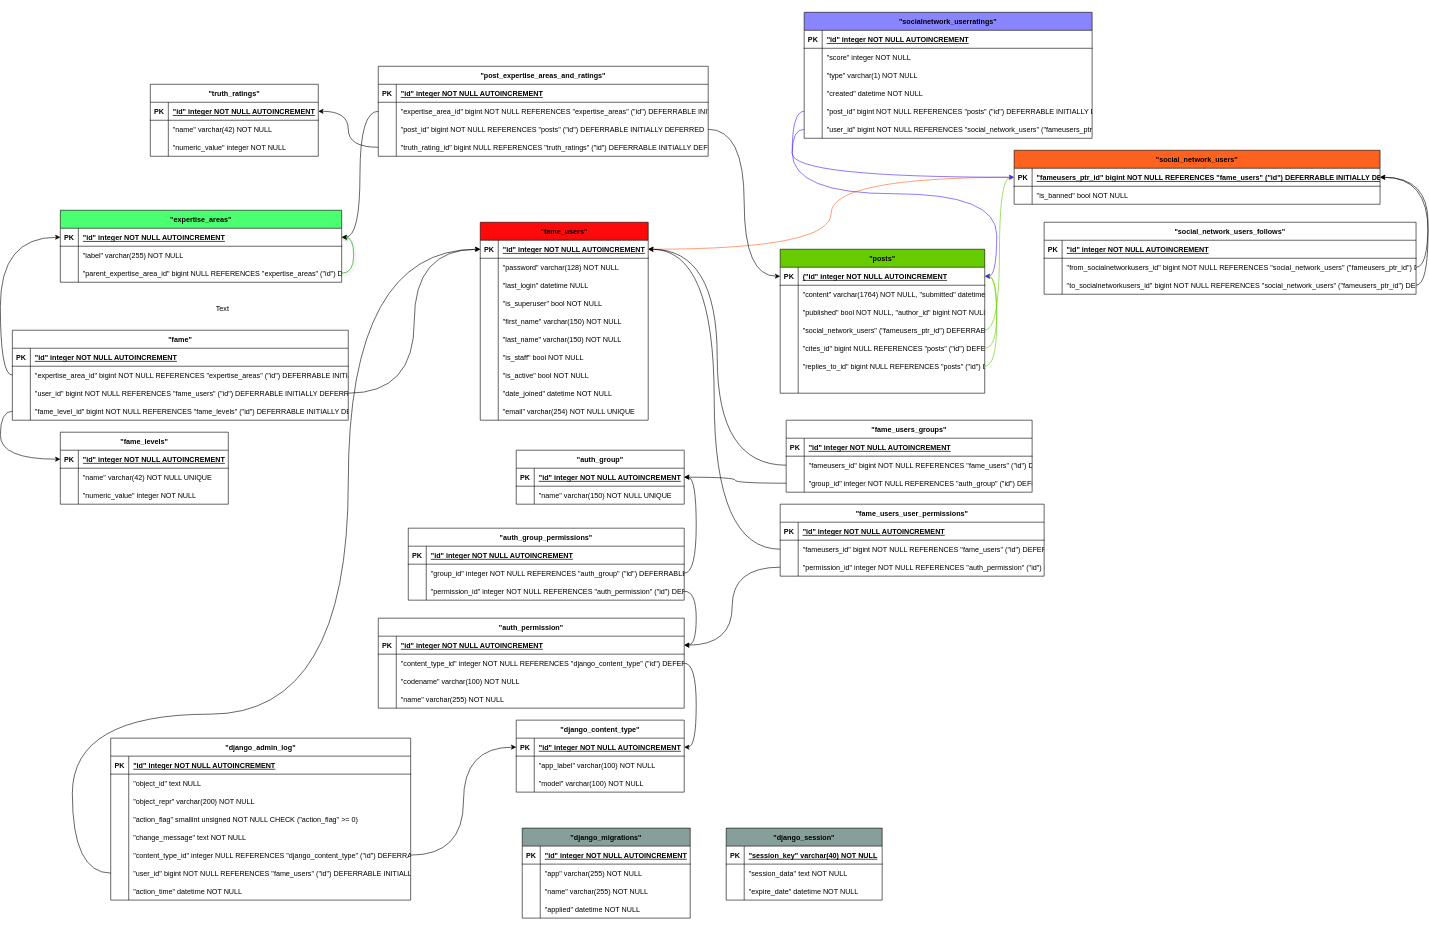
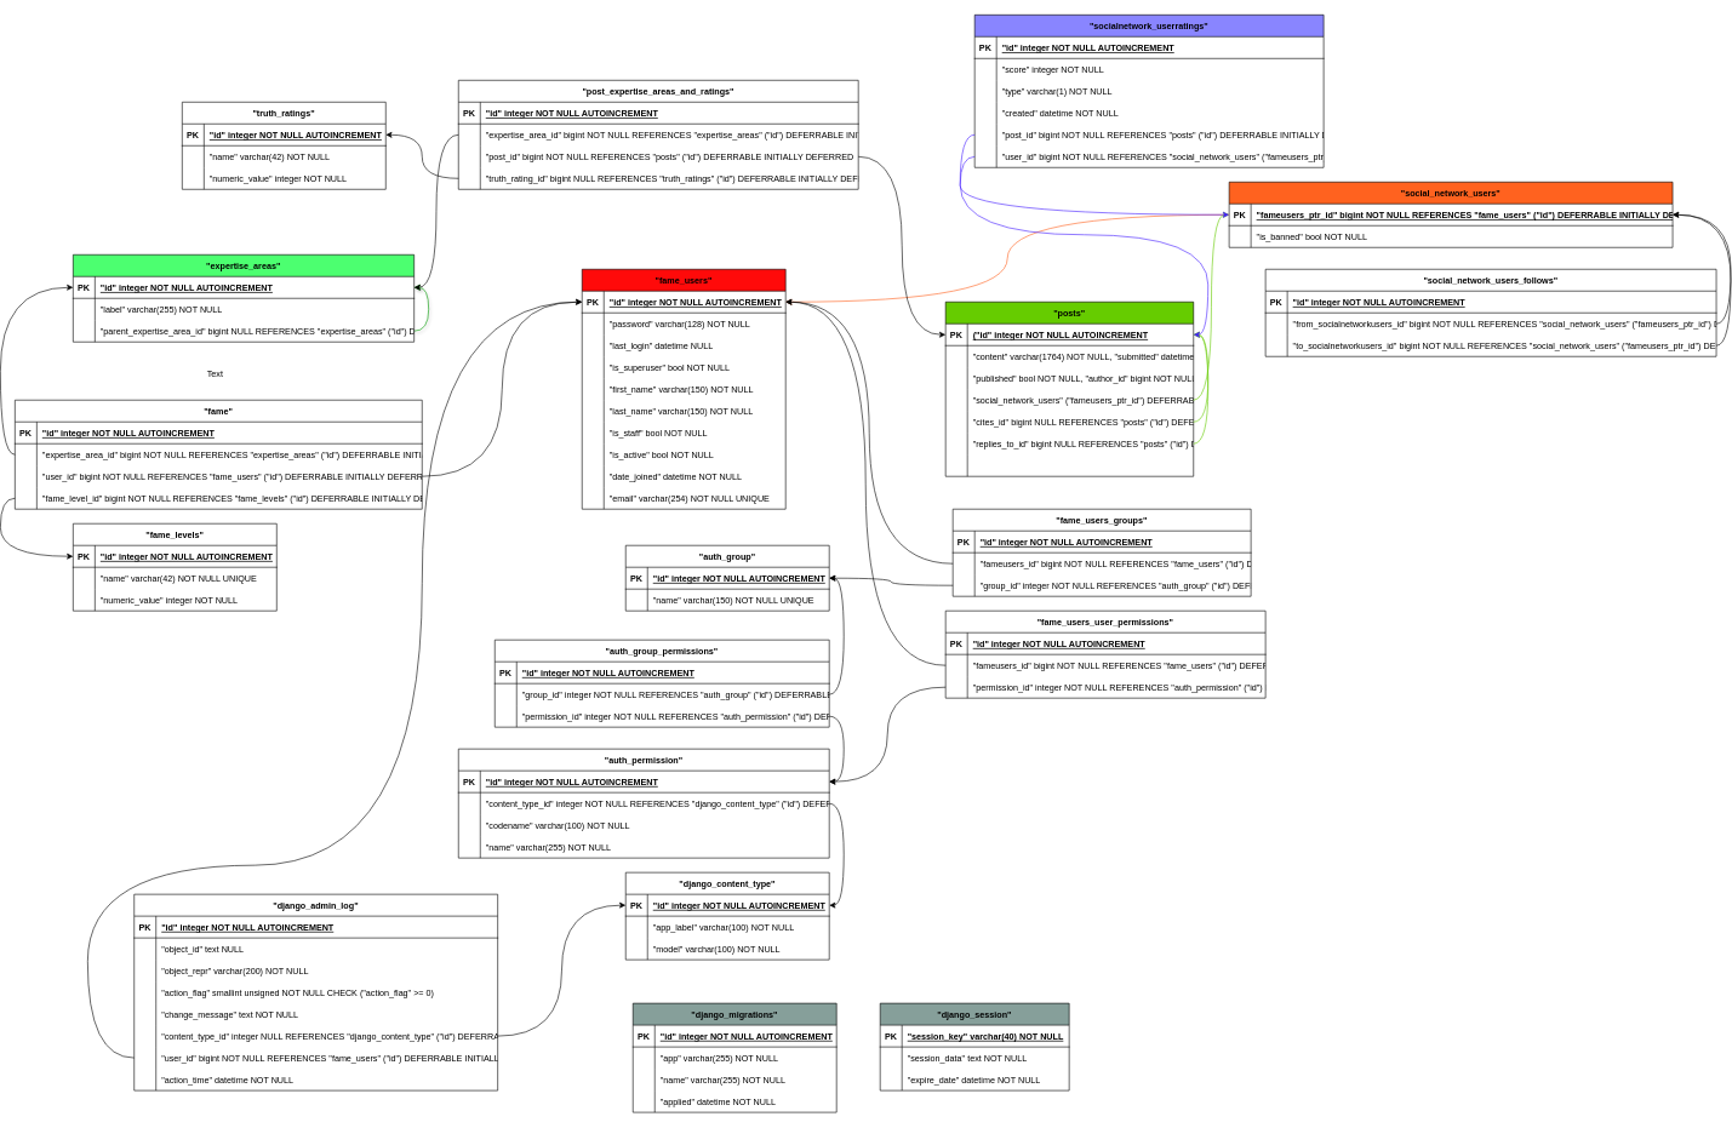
- <mxCell id="279" value="Text" style="text;html=1;align=center;verticalAlign=middle;resizable=0;points=[];autosize=1;strokeColor=none;fillColor=none;" parent="1" vertex="1"><mxGeometry x="345" y="500" width="50" height="30" as="geometry" /></mxCell>
+ <mxCell id="279" value="Text" style="text;html=1;align=center;verticalAlign=middle;resizable=0;points=[];autosize=1;strokeColor=none;fillColor=none;" parent="1" vertex="1"><mxGeometry x="270" y="500" width="50" height="30" as="geometry" /></mxCell>
